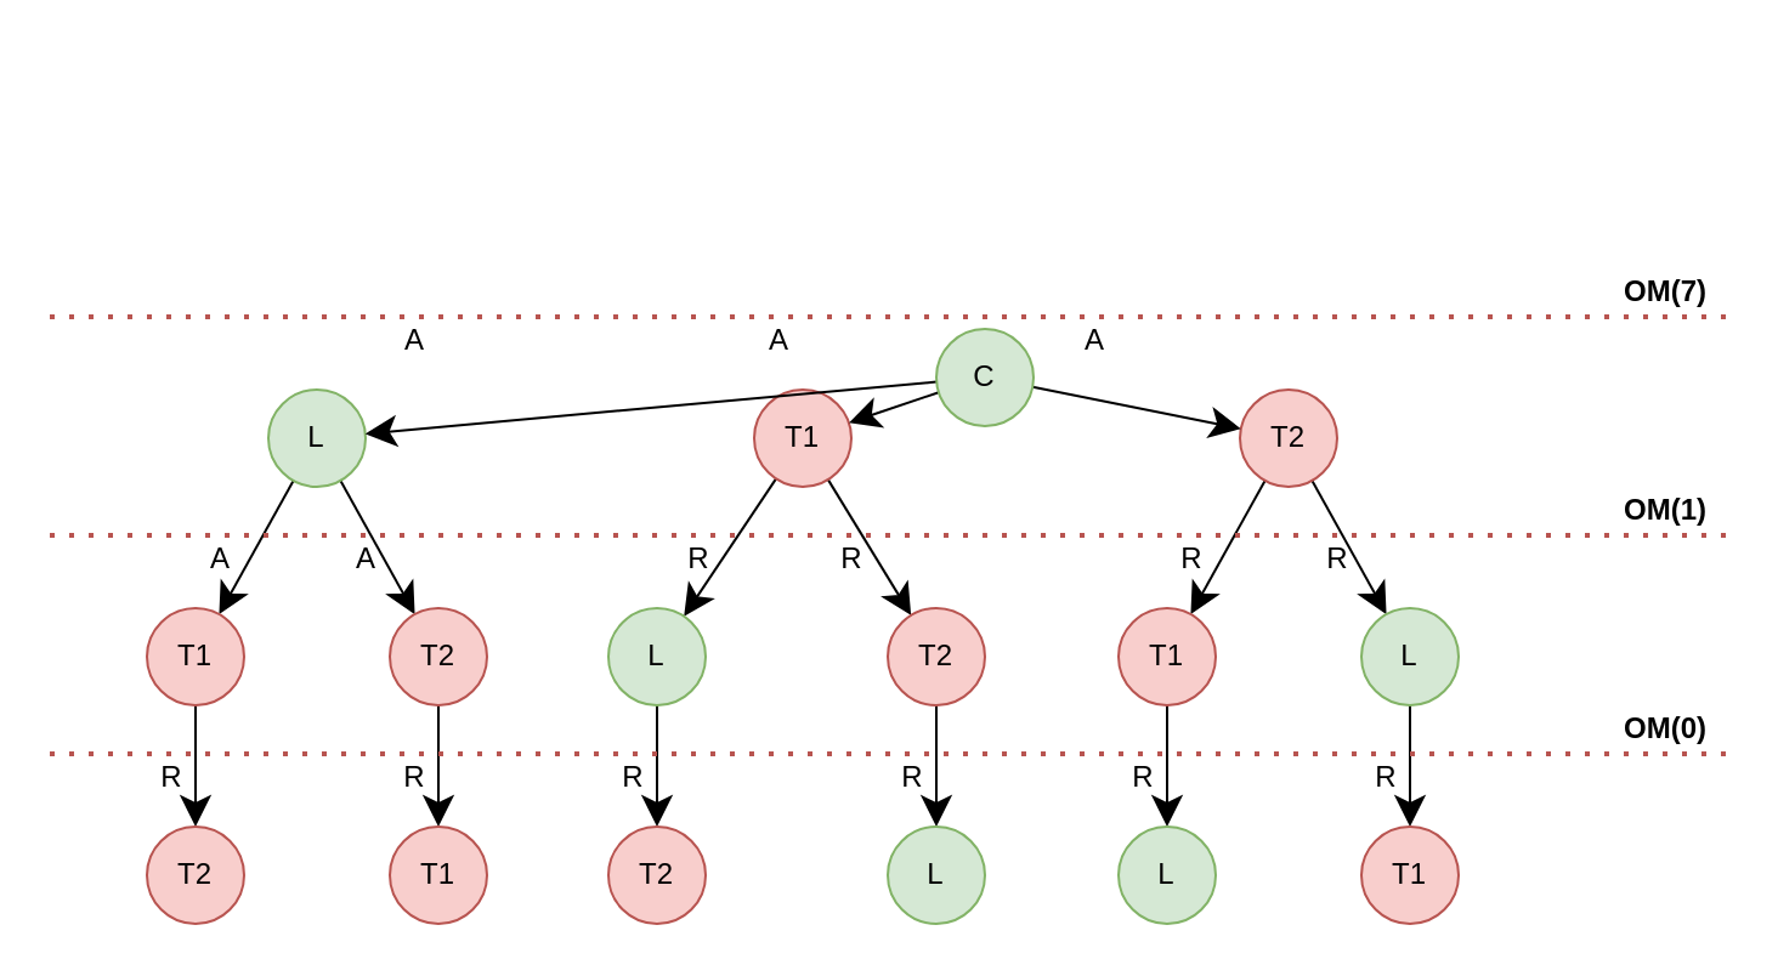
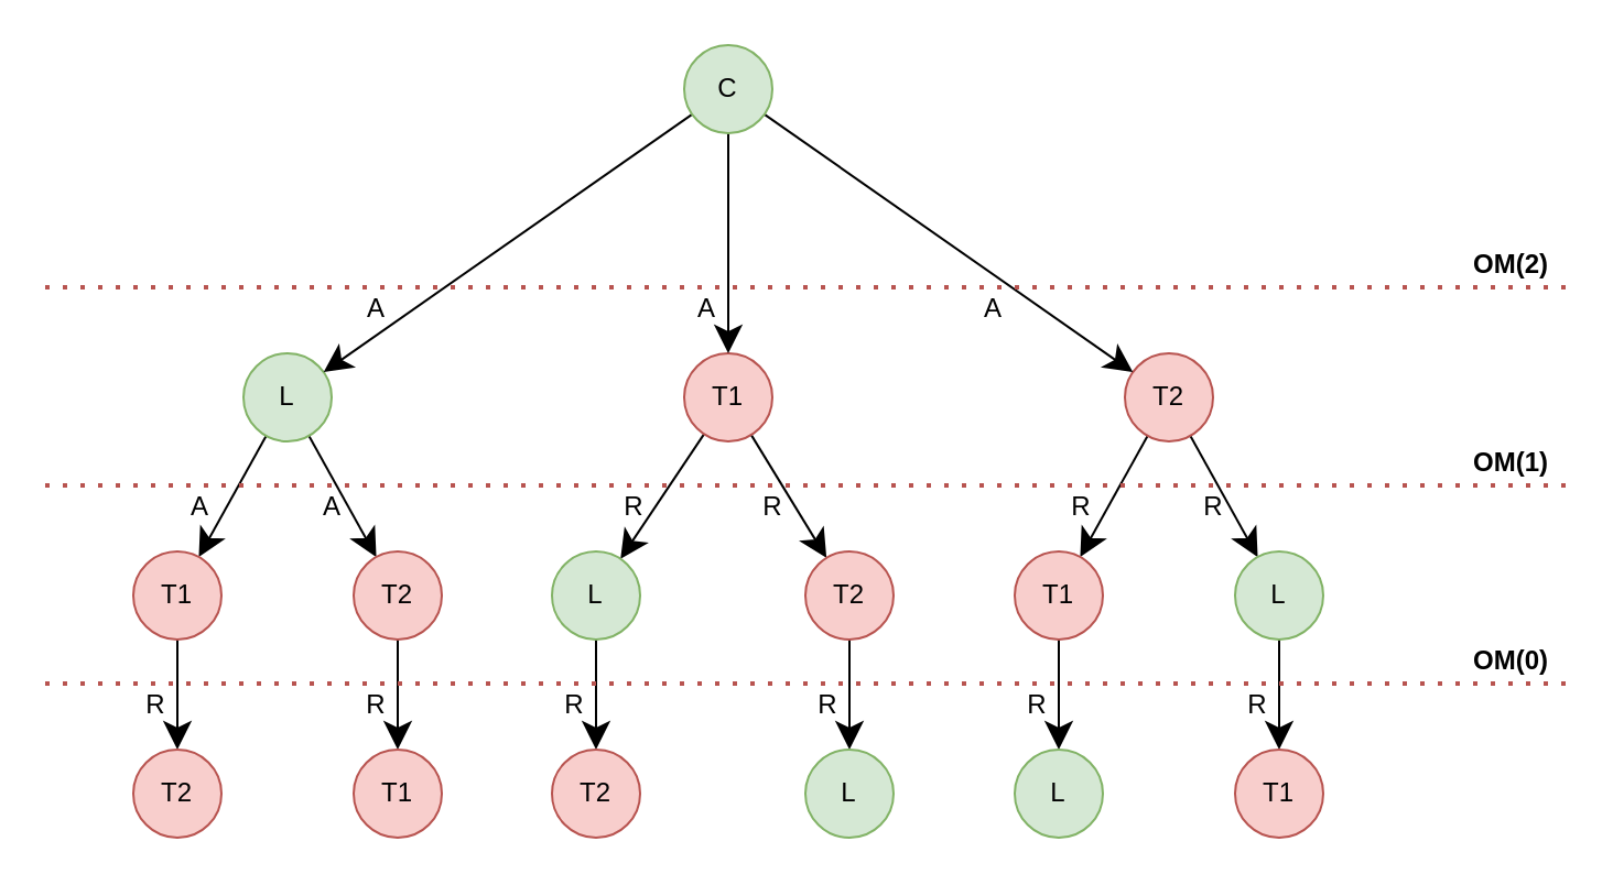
- <mxCell id="36" value="&lt;b&gt;OM(7)&lt;/b&gt;" style="text;html=1;align=center;verticalAlign=middle;resizable=0;points=[];autosize=1;" vertex="1" parent="1"><mxGeometry x="660" y="110" width="50" height="20" as="geometry" /></mxCell>
+ <mxCell id="36" value="&lt;b&gt;OM(2)&lt;/b&gt;" style="text;html=1;align=center;verticalAlign=middle;resizable=0;points=[];autosize=1;" vertex="1" parent="1"><mxGeometry x="660" y="110" width="50" height="20" as="geometry" /></mxCell>
- <mxCell id="14" value="C" style="ellipse;whiteSpace=wrap;html=1;aspect=fixed;fillColor=#d5e8d4;strokeColor=#82b366;" vertex="1" parent="1"><mxGeometry x="385" y="135" width="40" height="40" as="geometry" /></mxCell>
+ <mxCell id="14" value="C" style="ellipse;whiteSpace=wrap;html=1;aspect=fixed;fillColor=#d5e8d4;strokeColor=#82b366;" vertex="1" parent="1"><mxGeometry x="310" y="20" width="40" height="40" as="geometry" /></mxCell>
